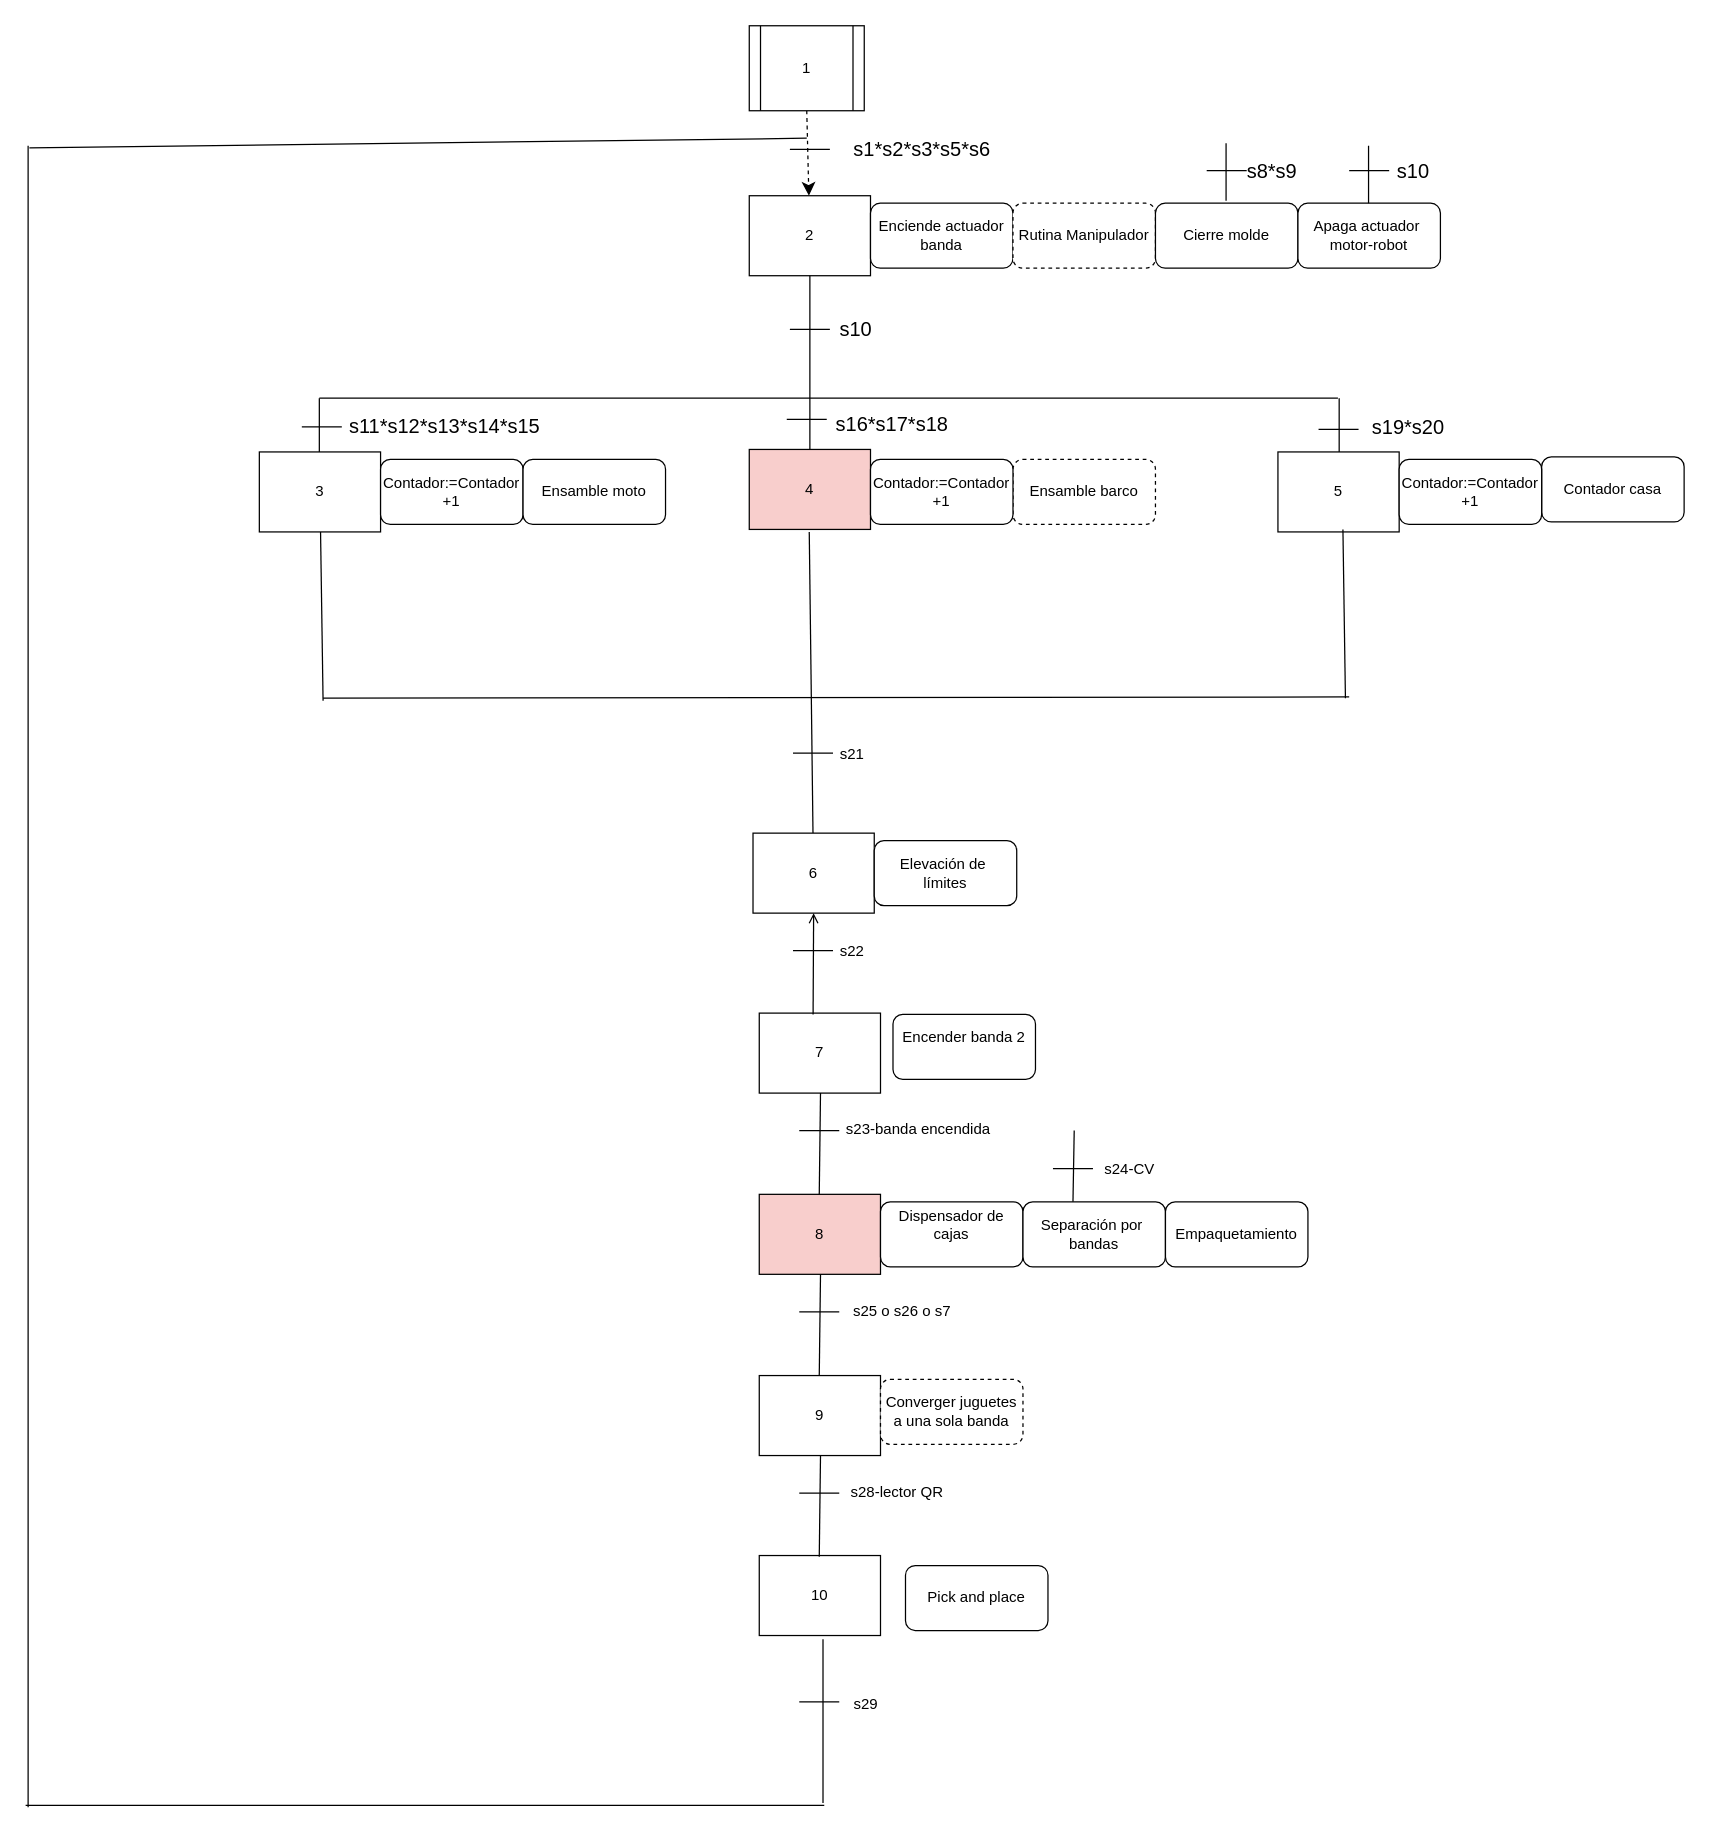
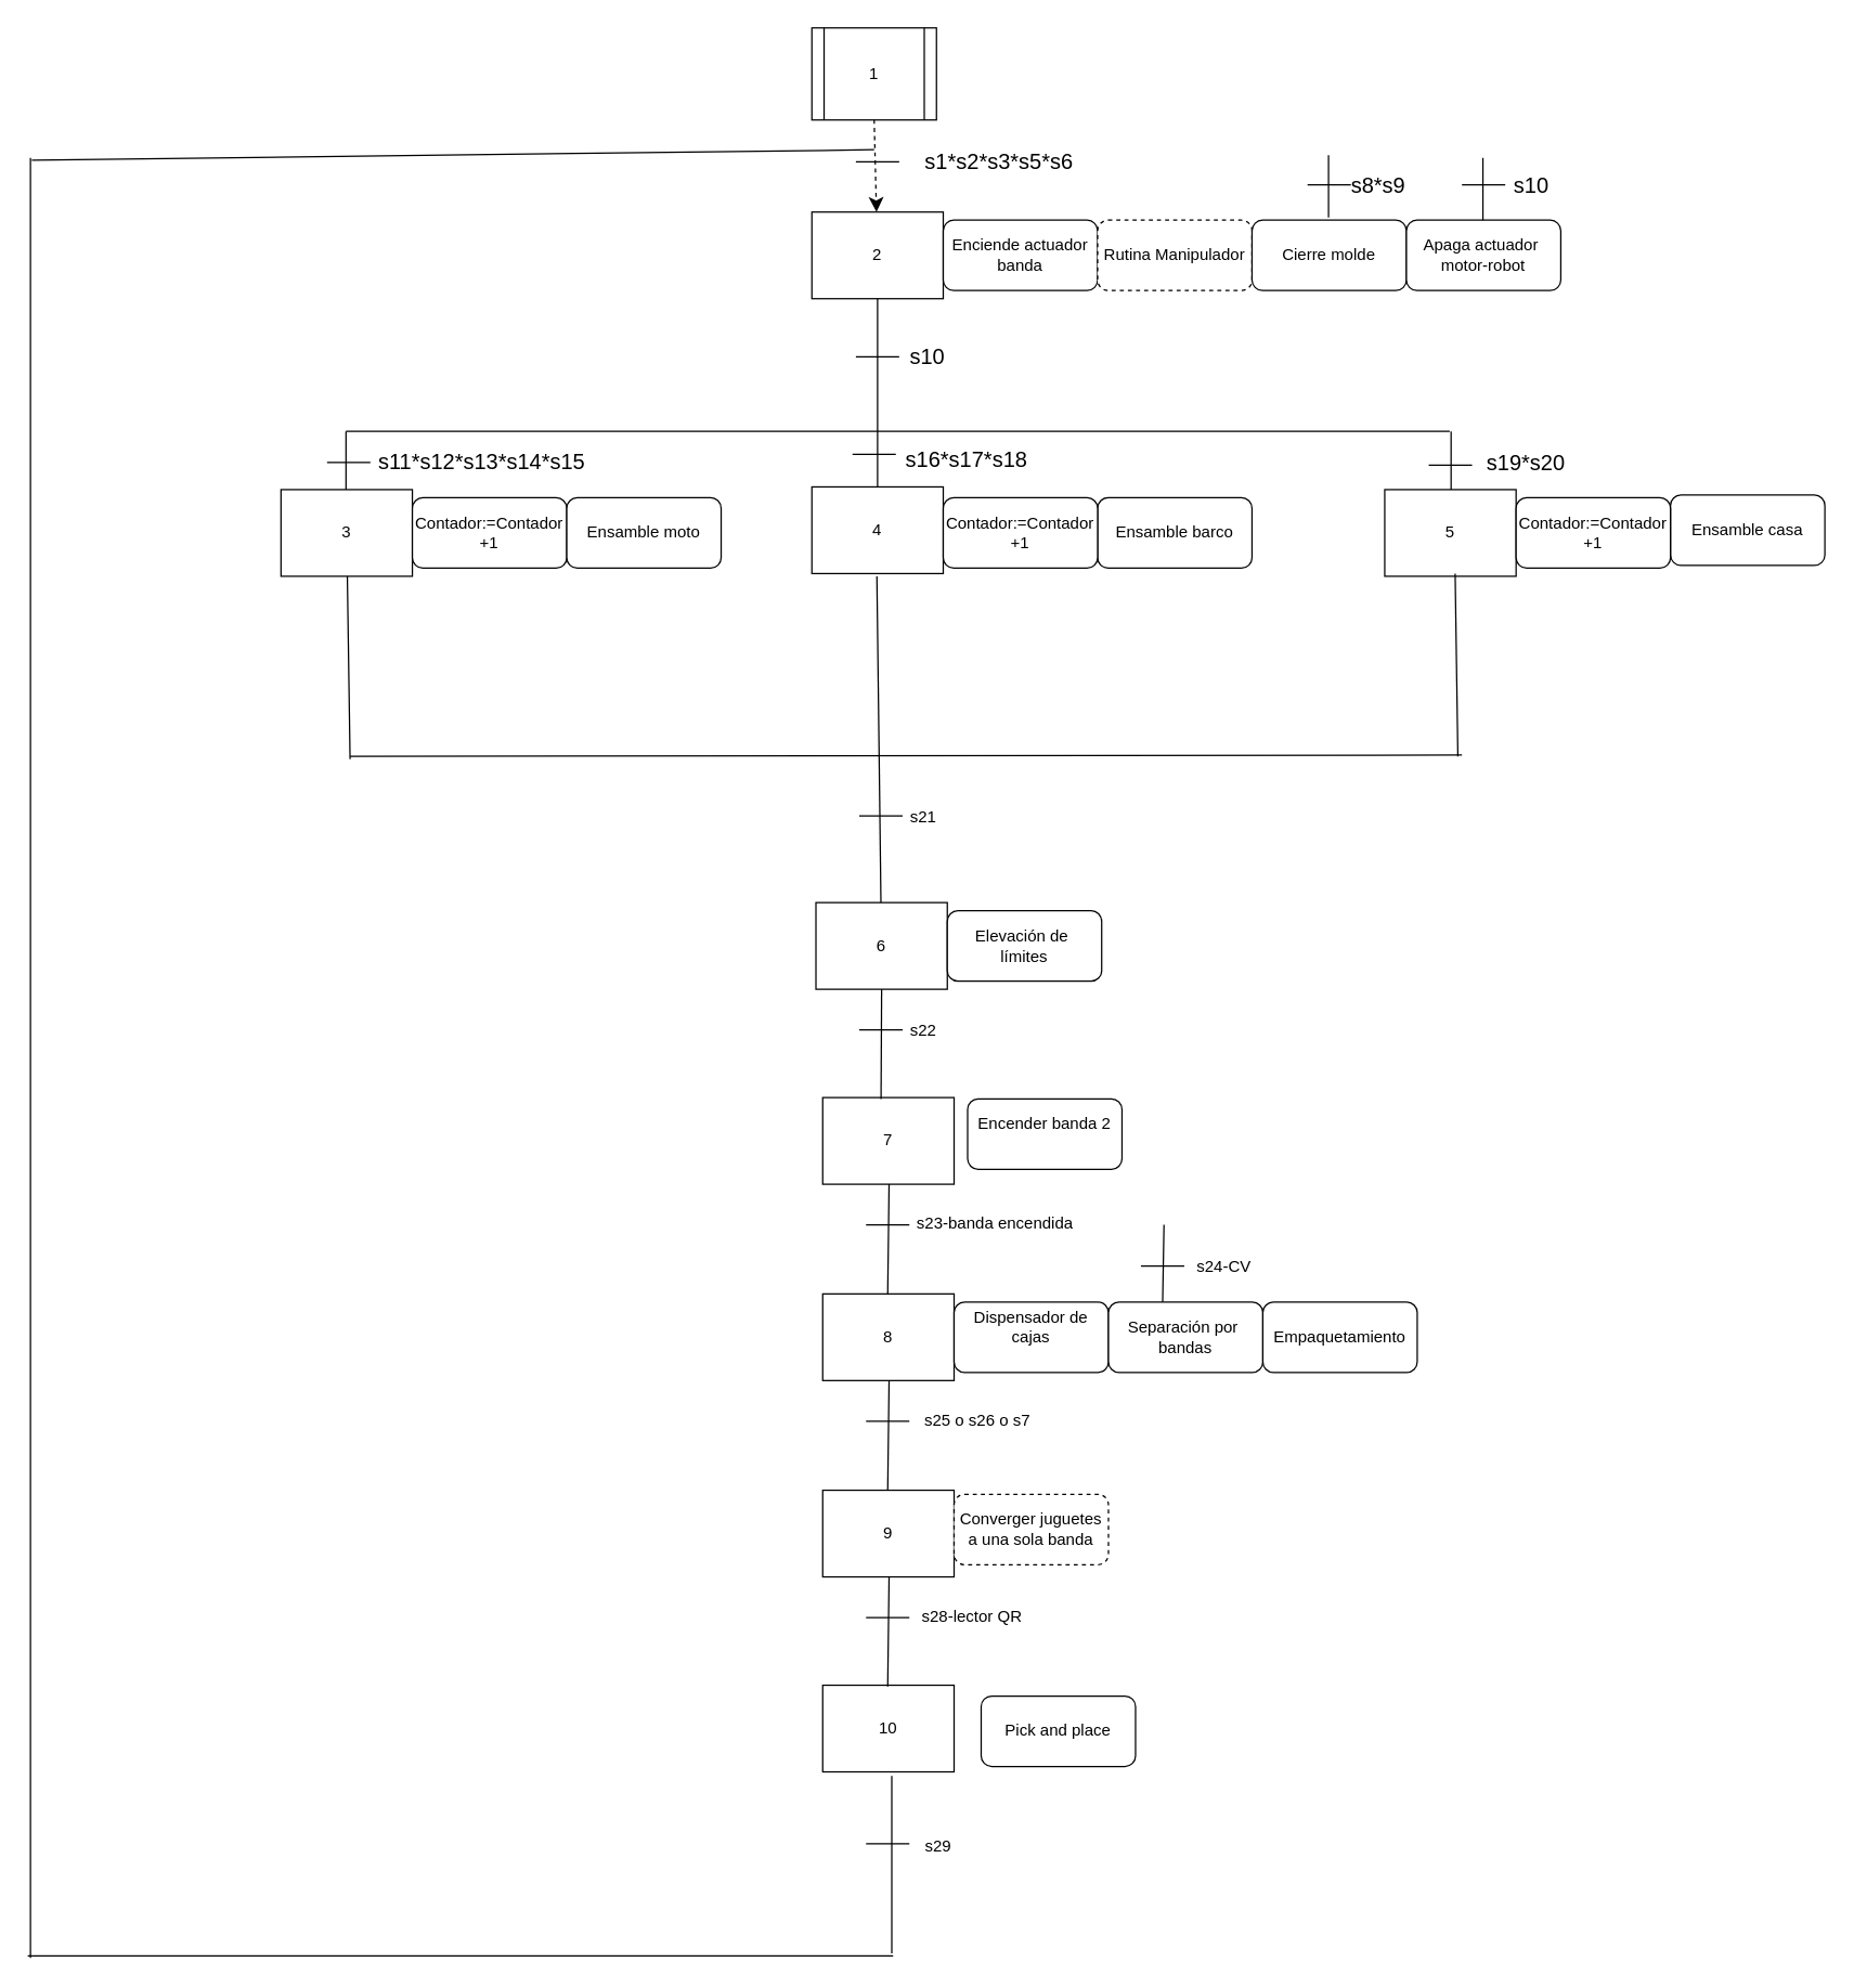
- <mxCell id="5" value="4" style="rounded=0;whiteSpace=wrap;html=1;fillColor=#f8cecc;" parent="1" vertex="1"><mxGeometry x="599" y="359" width="97" height="64" as="geometry" /></mxCell>
+ <mxCell id="5" value="4" style="rounded=0;whiteSpace=wrap;html=1;" parent="1" vertex="1"><mxGeometry x="599" y="359" width="97" height="64" as="geometry" /></mxCell>
- <mxCell id="28" value="Contador casa" style="rounded=1;whiteSpace=wrap;html=1;" parent="1" vertex="1"><mxGeometry x="1233" y="365" width="114" height="52" as="geometry" /></mxCell>
+ <mxCell id="28" value="Ensamble casa" style="rounded=1;whiteSpace=wrap;html=1;" parent="1" vertex="1"><mxGeometry x="1233" y="365" width="114" height="52" as="geometry" /></mxCell>
- <mxCell id="27" value="Ensamble barco" style="rounded=1;whiteSpace=wrap;html=1;dashed=1;" parent="1" vertex="1"><mxGeometry x="810" y="367" width="114" height="52" as="geometry" /></mxCell>
+ <mxCell id="27" value="Ensamble barco" style="rounded=1;whiteSpace=wrap;html=1;" parent="1" vertex="1"><mxGeometry x="810" y="367" width="114" height="52" as="geometry" /></mxCell>
- <mxCell id="48" value="" style="endArrow=open;html=1;rounded=0;exitX=0.444;exitY=0.016;exitDx=0;exitDy=0;exitPerimeter=0;entryX=0.5;entryY=1;entryDx=0;entryDy=0;" parent="1" source="46" target="44" edge="1"><mxGeometry width="50" height="50" relative="1" as="geometry"><mxPoint x="650.02" y="803" as="sourcePoint" /><mxPoint x="650.02" y="736" as="targetPoint" /></mxGeometry></mxCell>
+ <mxCell id="48" value="" style="endArrow=none;html=1;rounded=0;exitX=0.444;exitY=0.016;exitDx=0;exitDy=0;exitPerimeter=0;entryX=0.5;entryY=1;entryDx=0;entryDy=0;" parent="1" source="46" target="44" edge="1"><mxGeometry width="50" height="50" relative="1" as="geometry"><mxPoint x="650.02" y="803" as="sourcePoint" /><mxPoint x="650.02" y="736" as="targetPoint" /></mxGeometry></mxCell>
- <mxCell id="51" value="8" style="rounded=0;whiteSpace=wrap;html=1;fillColor=#f8cecc;" parent="1" vertex="1"><mxGeometry x="607" y="955" width="97" height="64" as="geometry" /></mxCell>
+ <mxCell id="51" value="8" style="rounded=0;whiteSpace=wrap;html=1;" parent="1" vertex="1"><mxGeometry x="607" y="955" width="97" height="64" as="geometry" /></mxCell>
